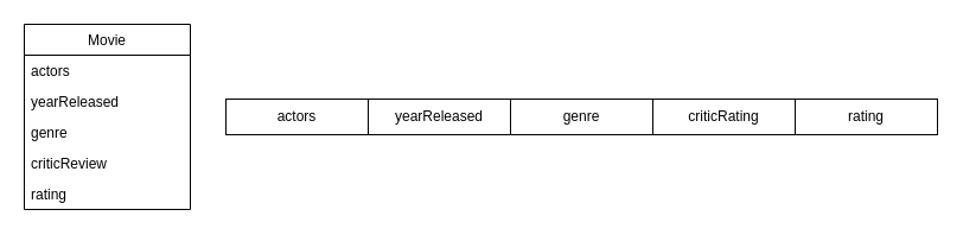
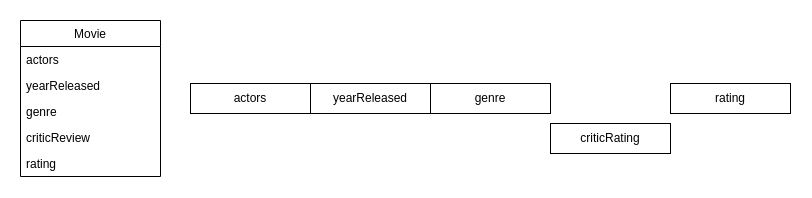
- <mxCell id="11" value="criticRating" style="rounded=0;whiteSpace=wrap;html=1;" vertex="1" parent="1"><mxGeometry x="550" y="83" width="120" height="30" as="geometry" /></mxCell>
+ <mxCell id="11" value="criticRating" style="rounded=0;whiteSpace=wrap;html=1;" vertex="1" parent="1"><mxGeometry x="550" y="123" width="120" height="30" as="geometry" /></mxCell>
